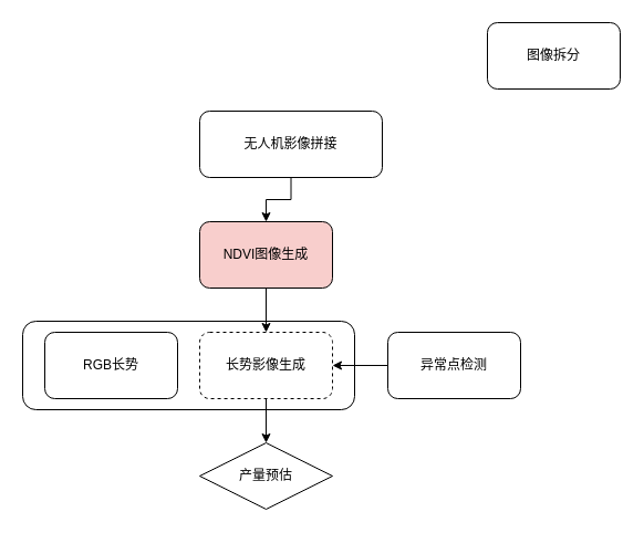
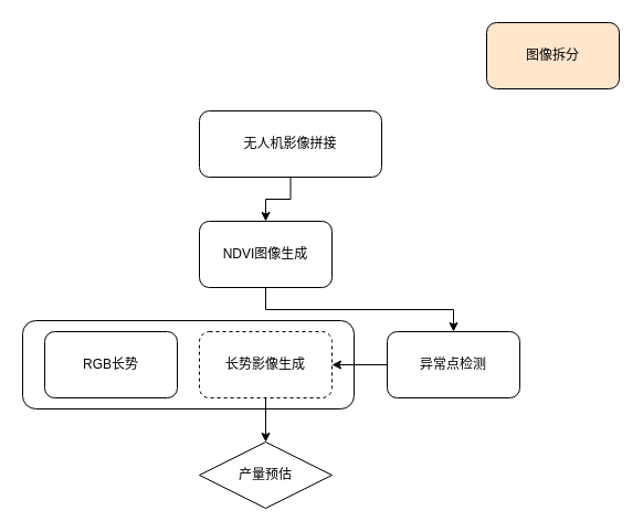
- <mxCell id="13" value="图像拆分" style="rounded=1;whiteSpace=wrap;html=1;" parent="1" vertex="1"><mxGeometry x="440" y="20" width="120" height="60" as="geometry" /></mxCell>
+ <mxCell id="13" value="图像拆分" style="rounded=1;whiteSpace=wrap;html=1;fillColor=#ffe6cc;" parent="1" vertex="1"><mxGeometry x="440" y="20" width="120" height="60" as="geometry" /></mxCell>
- <mxCell id="9" value="NDVI图像生成" style="rounded=1;whiteSpace=wrap;html=1;fillColor=#f8cecc;" parent="1" vertex="1"><mxGeometry x="180" y="200" width="120" height="60" as="geometry" /></mxCell>
+ <mxCell id="9" value="NDVI图像生成" style="rounded=1;whiteSpace=wrap;html=1;" parent="1" vertex="1"><mxGeometry x="180" y="200" width="120" height="60" as="geometry" /></mxCell>
- <mxCell id="8" style="edgeStyle=orthogonalEdgeStyle;rounded=0;orthogonalLoop=1;jettySize=auto;html=1;exitX=0.5;exitY=1;exitDx=0;exitDy=0;entryX=0.5;entryY=0;entryDx=0;entryDy=0;" parent="1" source="9" target="11" edge="1"><mxGeometry relative="1" as="geometry" /></mxCell>
+ <mxCell id="8" style="edgeStyle=orthogonalEdgeStyle;rounded=0;orthogonalLoop=1;jettySize=auto;html=1;exitX=0.5;exitY=1;exitDx=0;exitDy=0;" parent="1" source="9" target="7" edge="1"><mxGeometry relative="1" as="geometry" /></mxCell>
